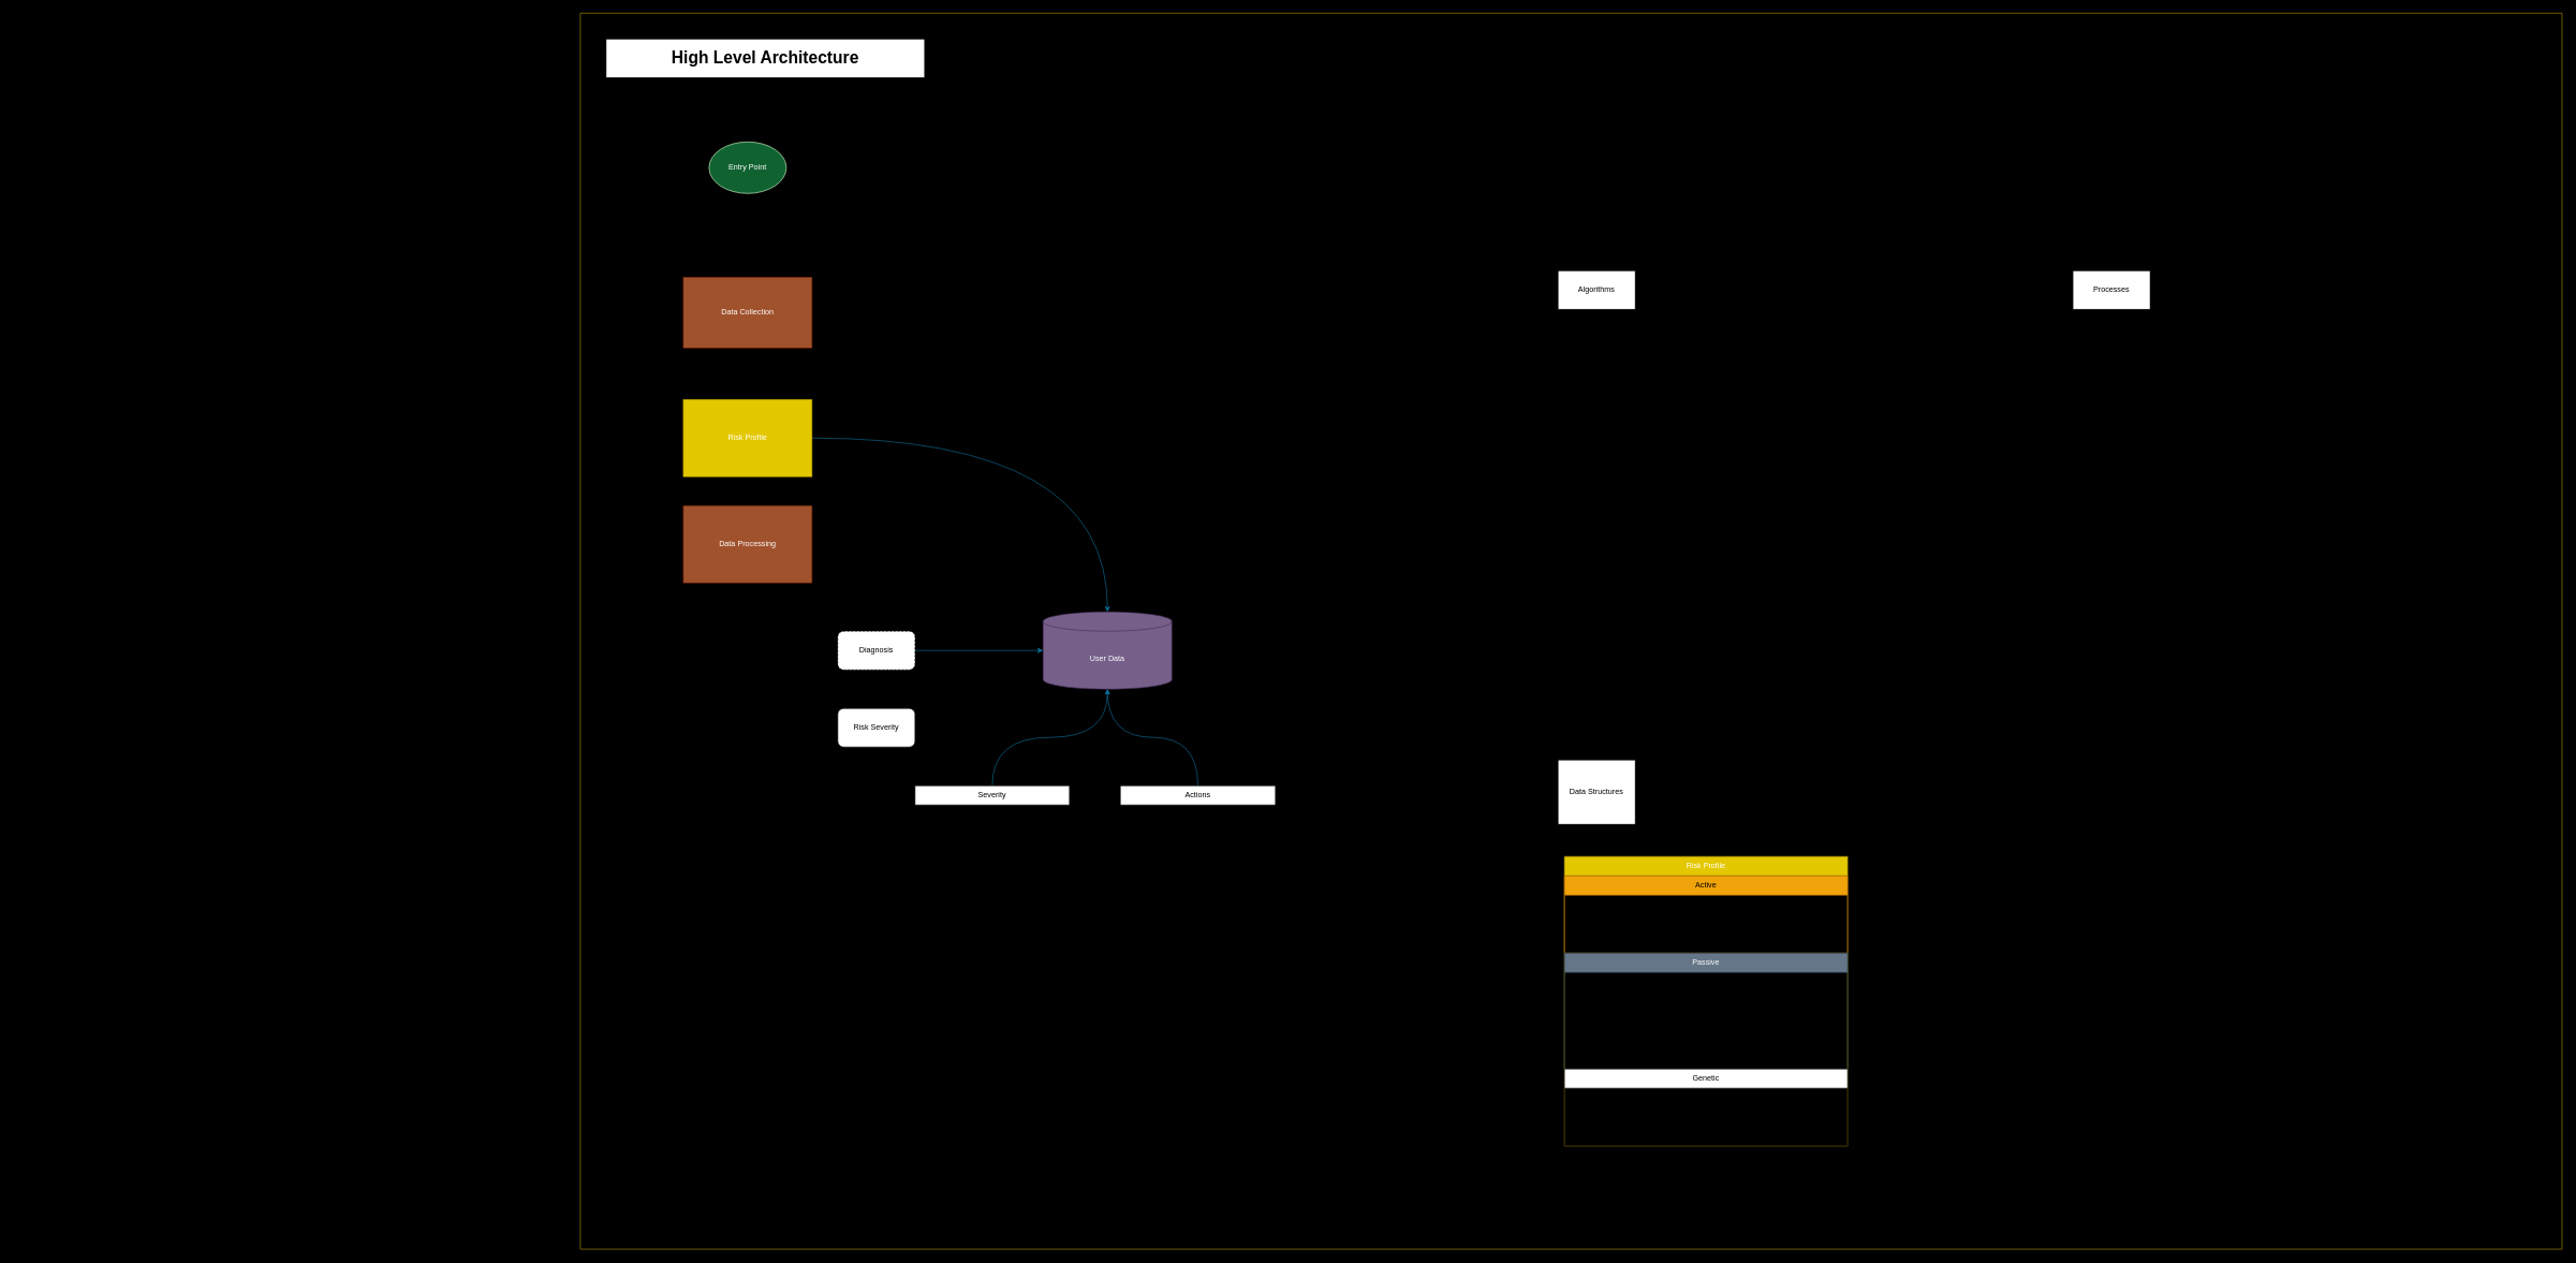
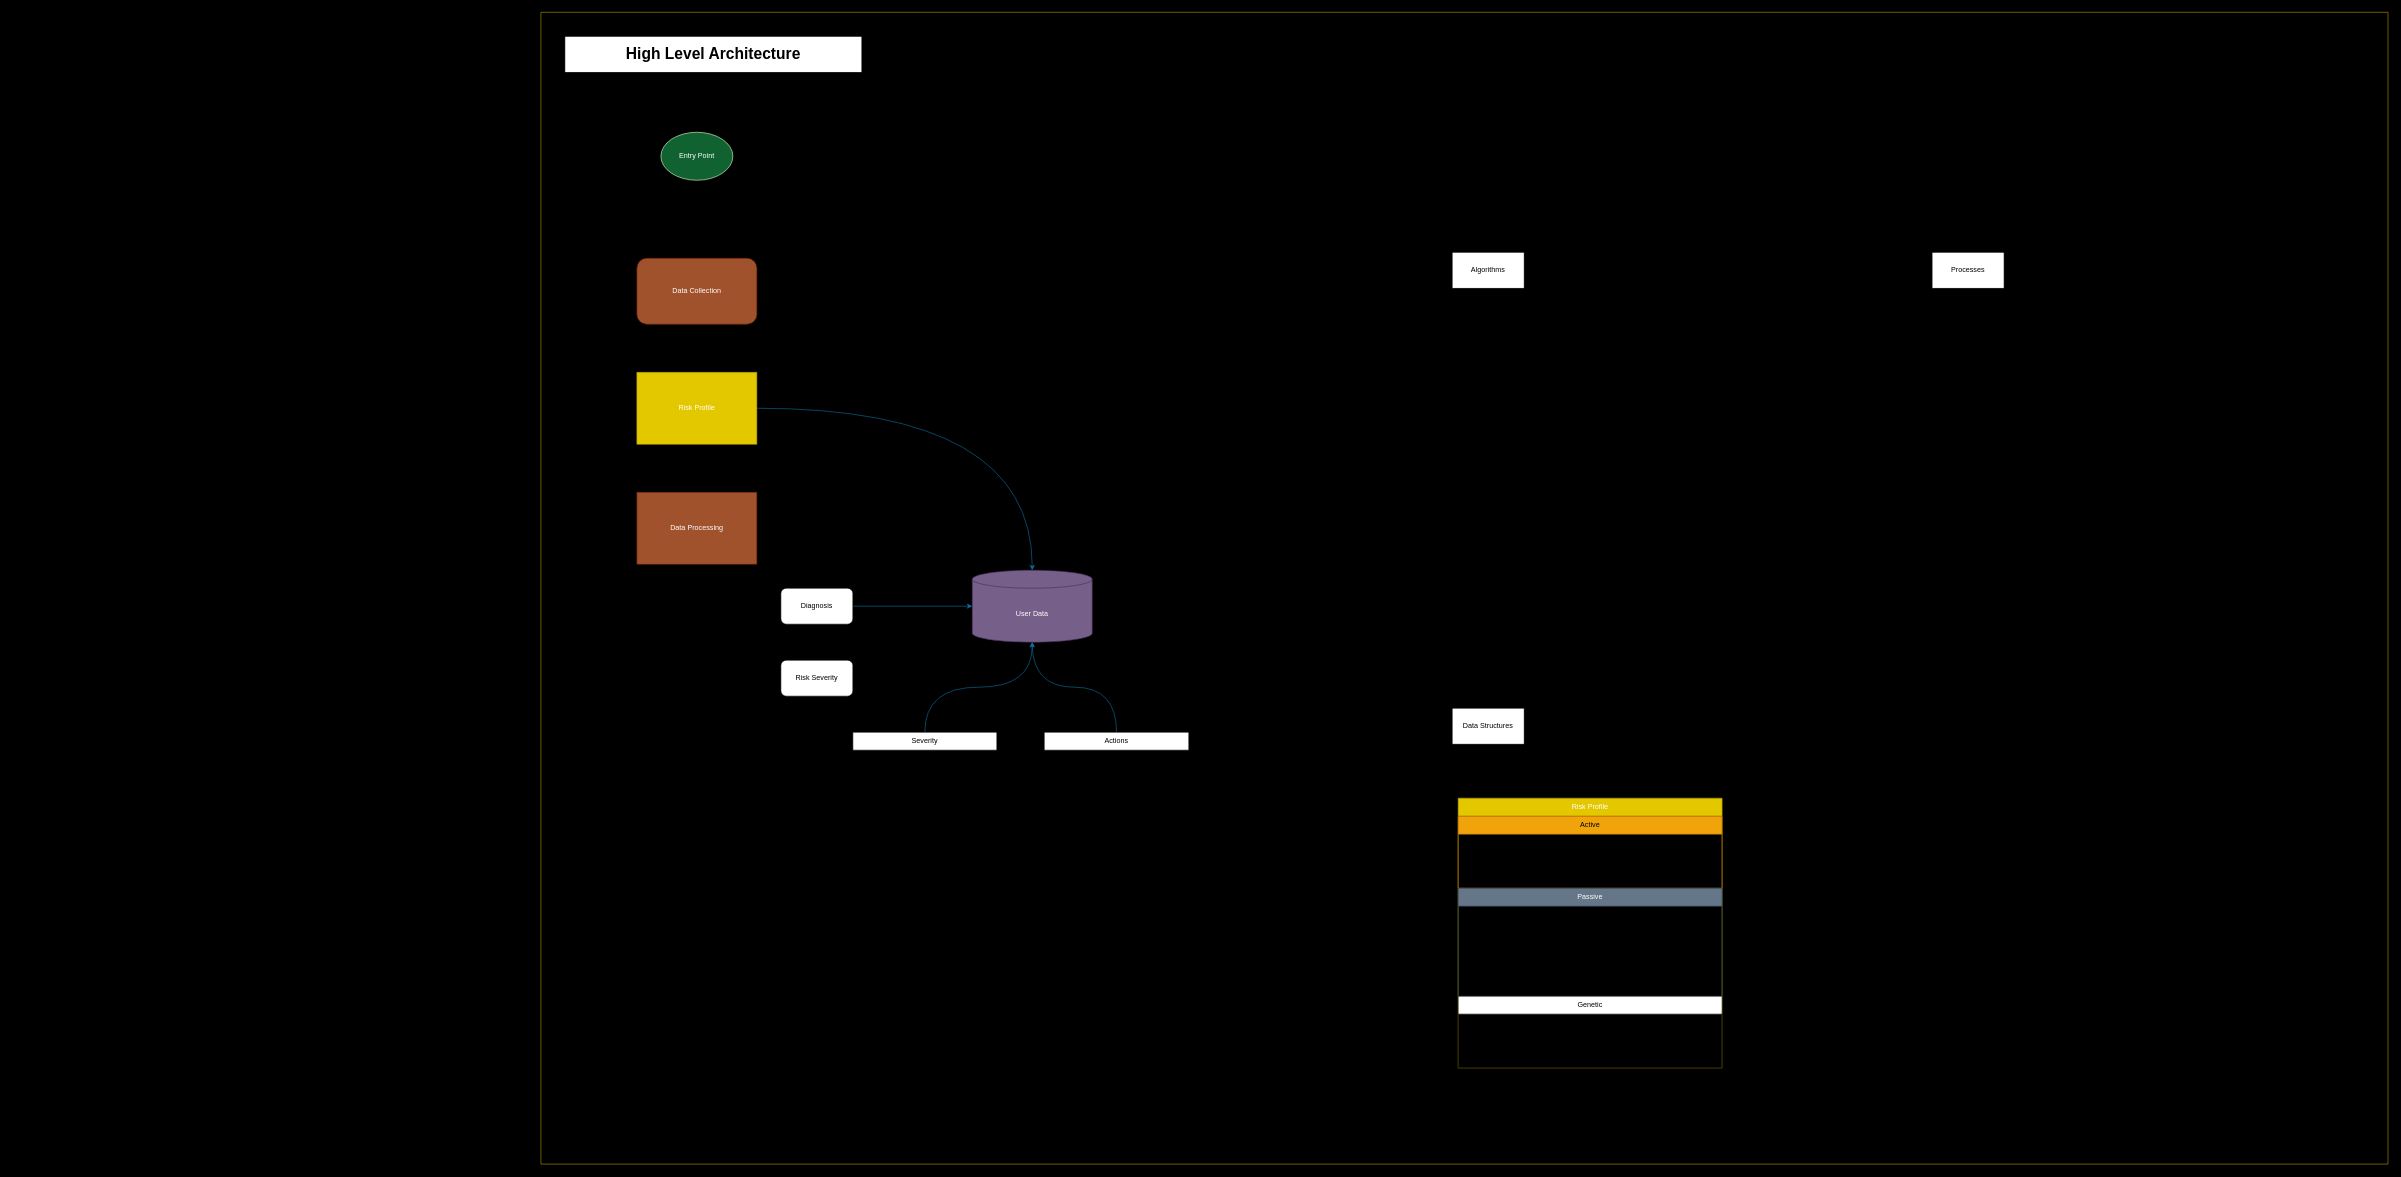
- <mxCell id="15" value="Data Collection" style="rounded=0;whiteSpace=wrap;html=1;fillColor=#a0522d;fontColor=#ffffff;strokeColor=#6D1F00;" vertex="1" parent="2"><mxGeometry x="160" y="410" width="200" height="110" as="geometry" /></mxCell>
+ <mxCell id="15" value="Data Collection" style="whiteSpace=wrap;html=1;fillColor=#a0522d;fontColor=#ffffff;strokeColor=#6D1F00;rounded=1;" vertex="1" parent="2"><mxGeometry x="160" y="410" width="200" height="110" as="geometry" /></mxCell>
- <mxCell id="6" value="Data Processing" style="rounded=0;whiteSpace=wrap;html=1;fillColor=#a0522d;fontColor=#ffffff;strokeColor=#6D1F00;" vertex="1" parent="2"><mxGeometry x="160" y="765" width="200" height="120" as="geometry" /></mxCell>
+ <mxCell id="6" value="Data Processing" style="rounded=0;whiteSpace=wrap;html=1;fillColor=#a0522d;fontColor=#ffffff;strokeColor=#6D1F00;" vertex="1" parent="2"><mxGeometry x="160" y="800" width="200" height="120" as="geometry" /></mxCell>
- <mxCell id="13" value="Diagnosis" style="rounded=1;whiteSpace=wrap;html=1;dashed=1;" vertex="1" parent="2"><mxGeometry x="400" y="960" width="120" height="60" as="geometry" /></mxCell>
+ <mxCell id="13" value="Diagnosis" style="rounded=1;whiteSpace=wrap;html=1;" vertex="1" parent="2"><mxGeometry x="400" y="960" width="120" height="60" as="geometry" /></mxCell>
- <mxCell id="60" value="Data Structures" style="rounded=0;whiteSpace=wrap;html=1;" vertex="1" parent="44"><mxGeometry x="40" y="40" width="120" height="100" as="geometry" /></mxCell>
+ <mxCell id="60" value="Data Structures" style="rounded=0;whiteSpace=wrap;html=1;" vertex="1" parent="44"><mxGeometry x="40" y="40" width="120" height="60" as="geometry" /></mxCell>
